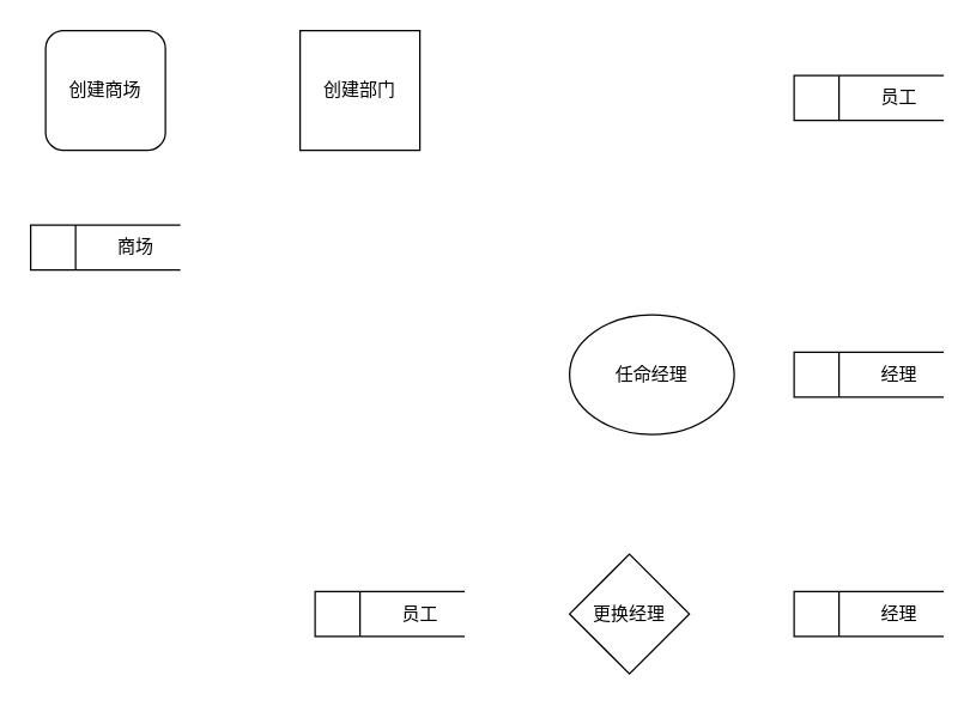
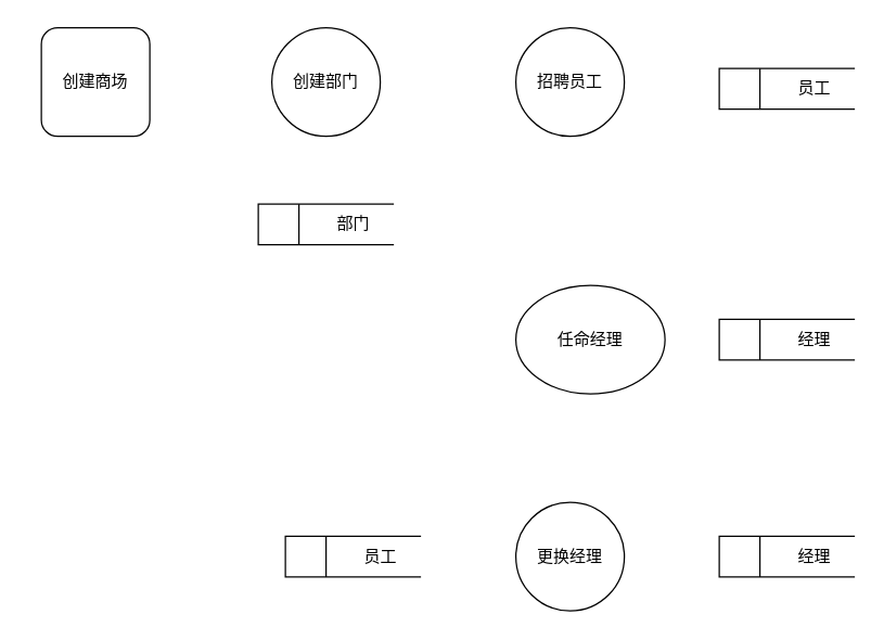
- <mxCell id="3" value="创建部门" style="whiteSpace=wrap;html=1;aspect=fixed;rounded=0;" vertex="1" parent="1"><mxGeometry x="200" y="20" width="80" height="80" as="geometry" /></mxCell>
+ <mxCell id="3" value="创建部门" style="ellipse;whiteSpace=wrap;html=1;aspect=fixed;" vertex="1" parent="1"><mxGeometry x="200" y="20" width="80" height="80" as="geometry" /></mxCell>
+ <mxCell id="4" value="招聘员工" style="ellipse;whiteSpace=wrap;html=1;aspect=fixed;" vertex="1" parent="1"><mxGeometry x="380" y="20" width="80" height="80" as="geometry" /></mxCell>
- <mxCell id="7" value="&lt;span style=&quot;white-space: pre;&quot;&gt;&#09;&lt;/span&gt;&lt;span style=&quot;white-space: pre;&quot;&gt;&#09;&lt;/span&gt;商场" style="html=1;dashed=0;whiteSpace=wrap;shape=mxgraph.dfd.dataStoreID;align=left;spacingLeft=3;points=[[0,0],[0.5,0],[1,0],[0,0.5],[1,0.5],[0,1],[0.5,1],[1,1]];" vertex="1" parent="1"><mxGeometry x="20" y="150" width="100" height="30" as="geometry" /></mxCell>
+ <mxCell id="8" value="&lt;span style=&quot;white-space: pre;&quot;&gt;&#09;&lt;/span&gt;&lt;span style=&quot;white-space: pre;&quot;&gt;&#09;&lt;/span&gt;部门" style="html=1;dashed=0;whiteSpace=wrap;shape=mxgraph.dfd.dataStoreID;align=left;spacingLeft=3;points=[[0,0],[0.5,0],[1,0],[0,0.5],[1,0.5],[0,1],[0.5,1],[1,1]];" vertex="1" parent="1"><mxGeometry x="190" y="150" width="100" height="30" as="geometry" /></mxCell>
- <mxCell id="6" value="更换经理" style="rhombus;whiteSpace=wrap;html=1;aspect=fixed;" vertex="1" parent="1"><mxGeometry x="380" y="370" width="80" height="80" as="geometry" /></mxCell>
+ <mxCell id="6" value="更换经理" style="ellipse;whiteSpace=wrap;html=1;aspect=fixed;" vertex="1" parent="1"><mxGeometry x="380" y="370" width="80" height="80" as="geometry" /></mxCell>
